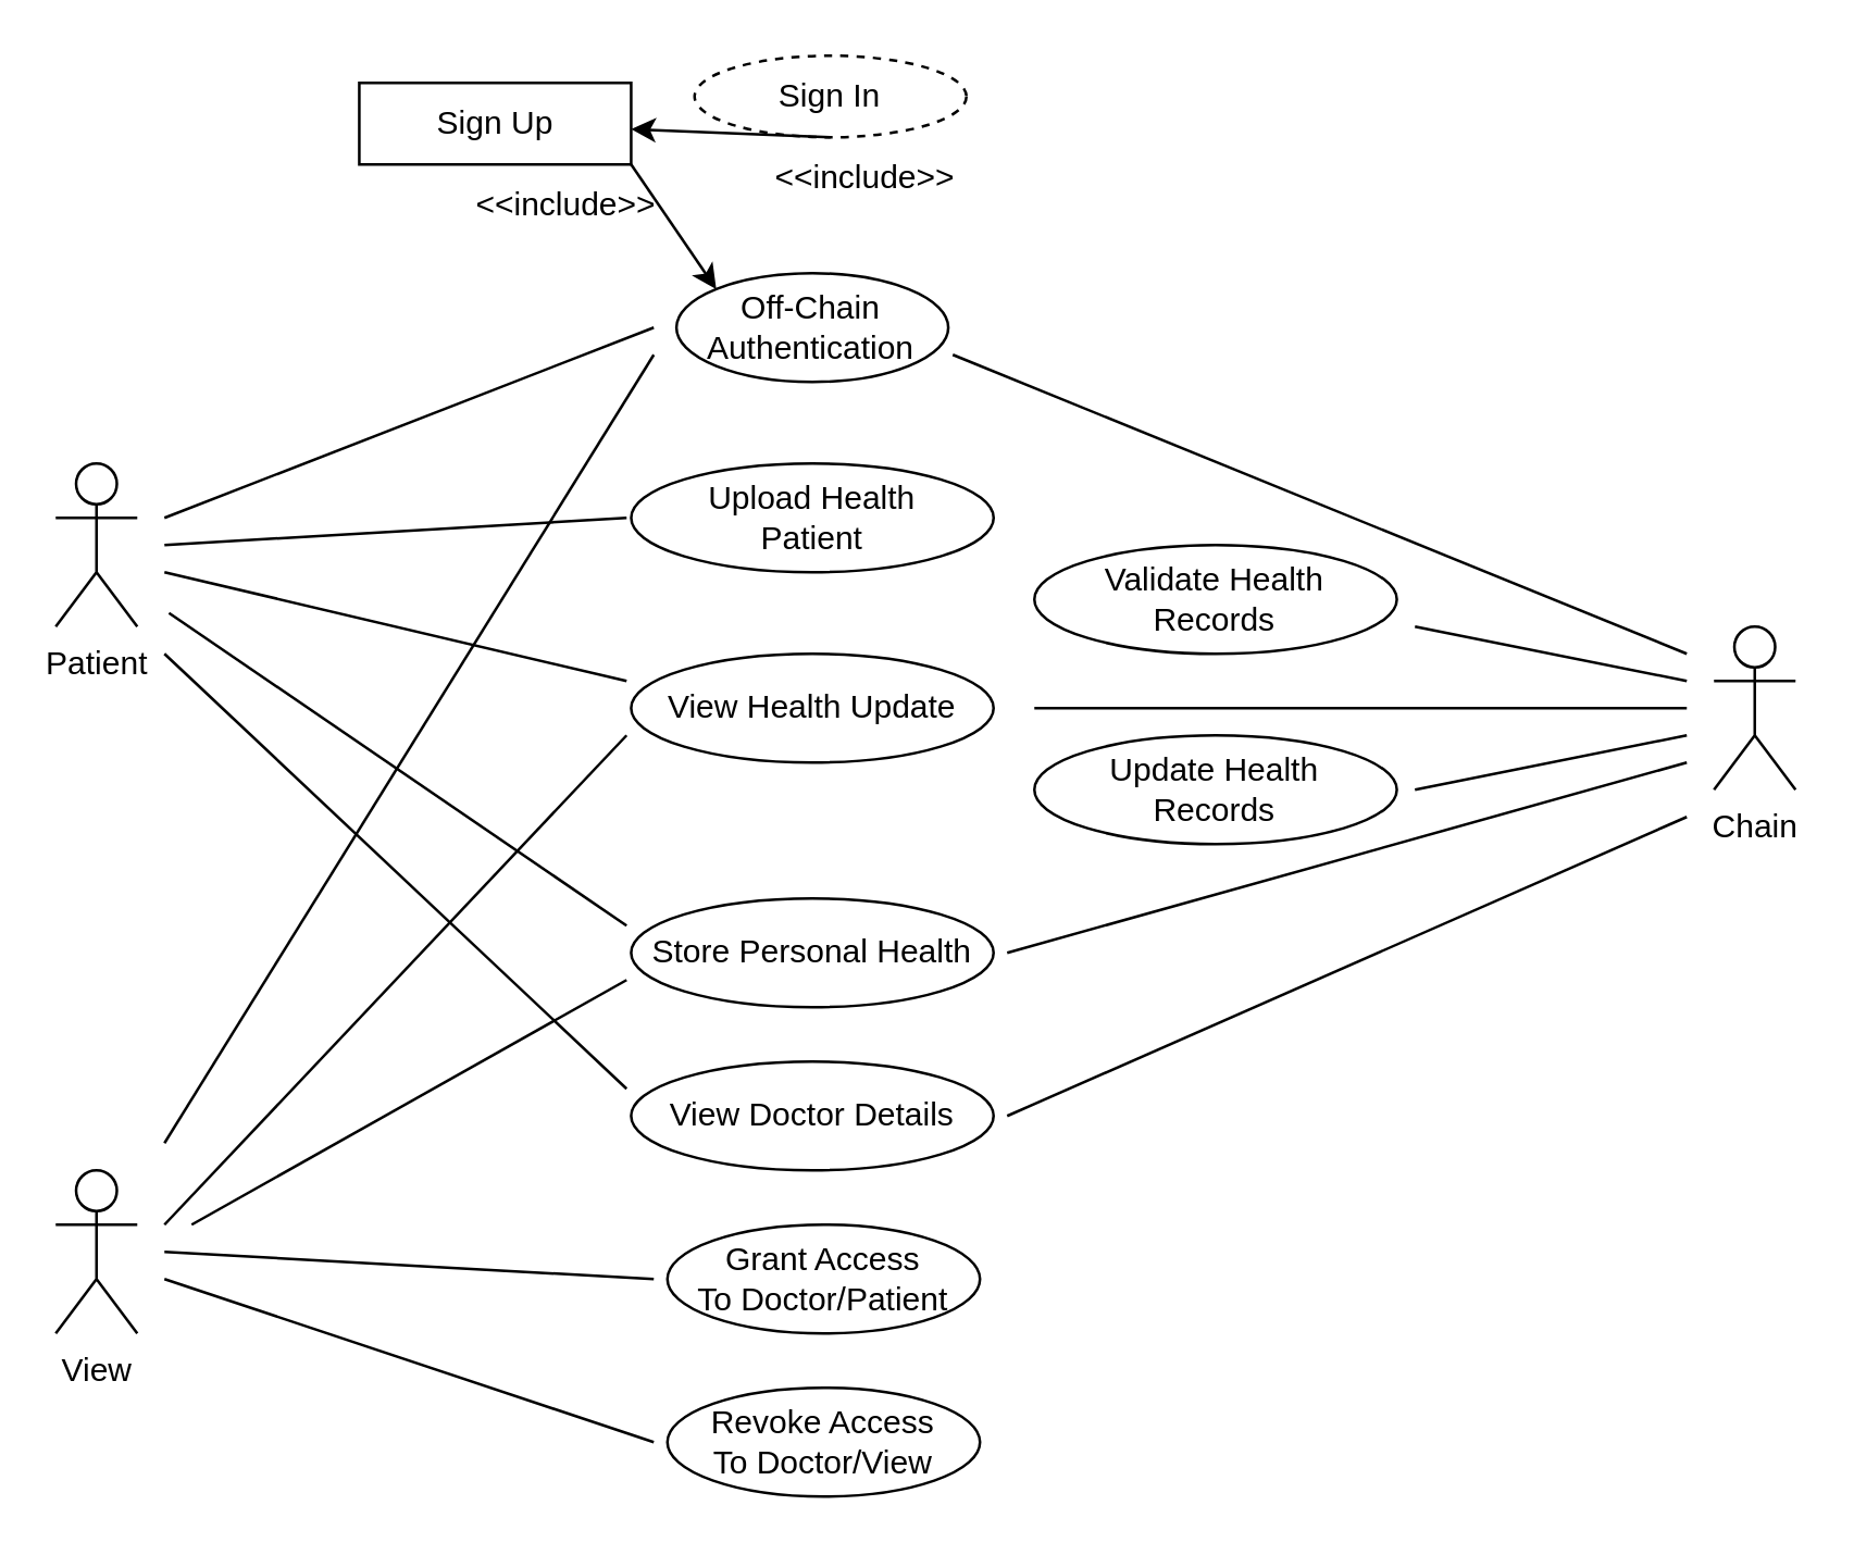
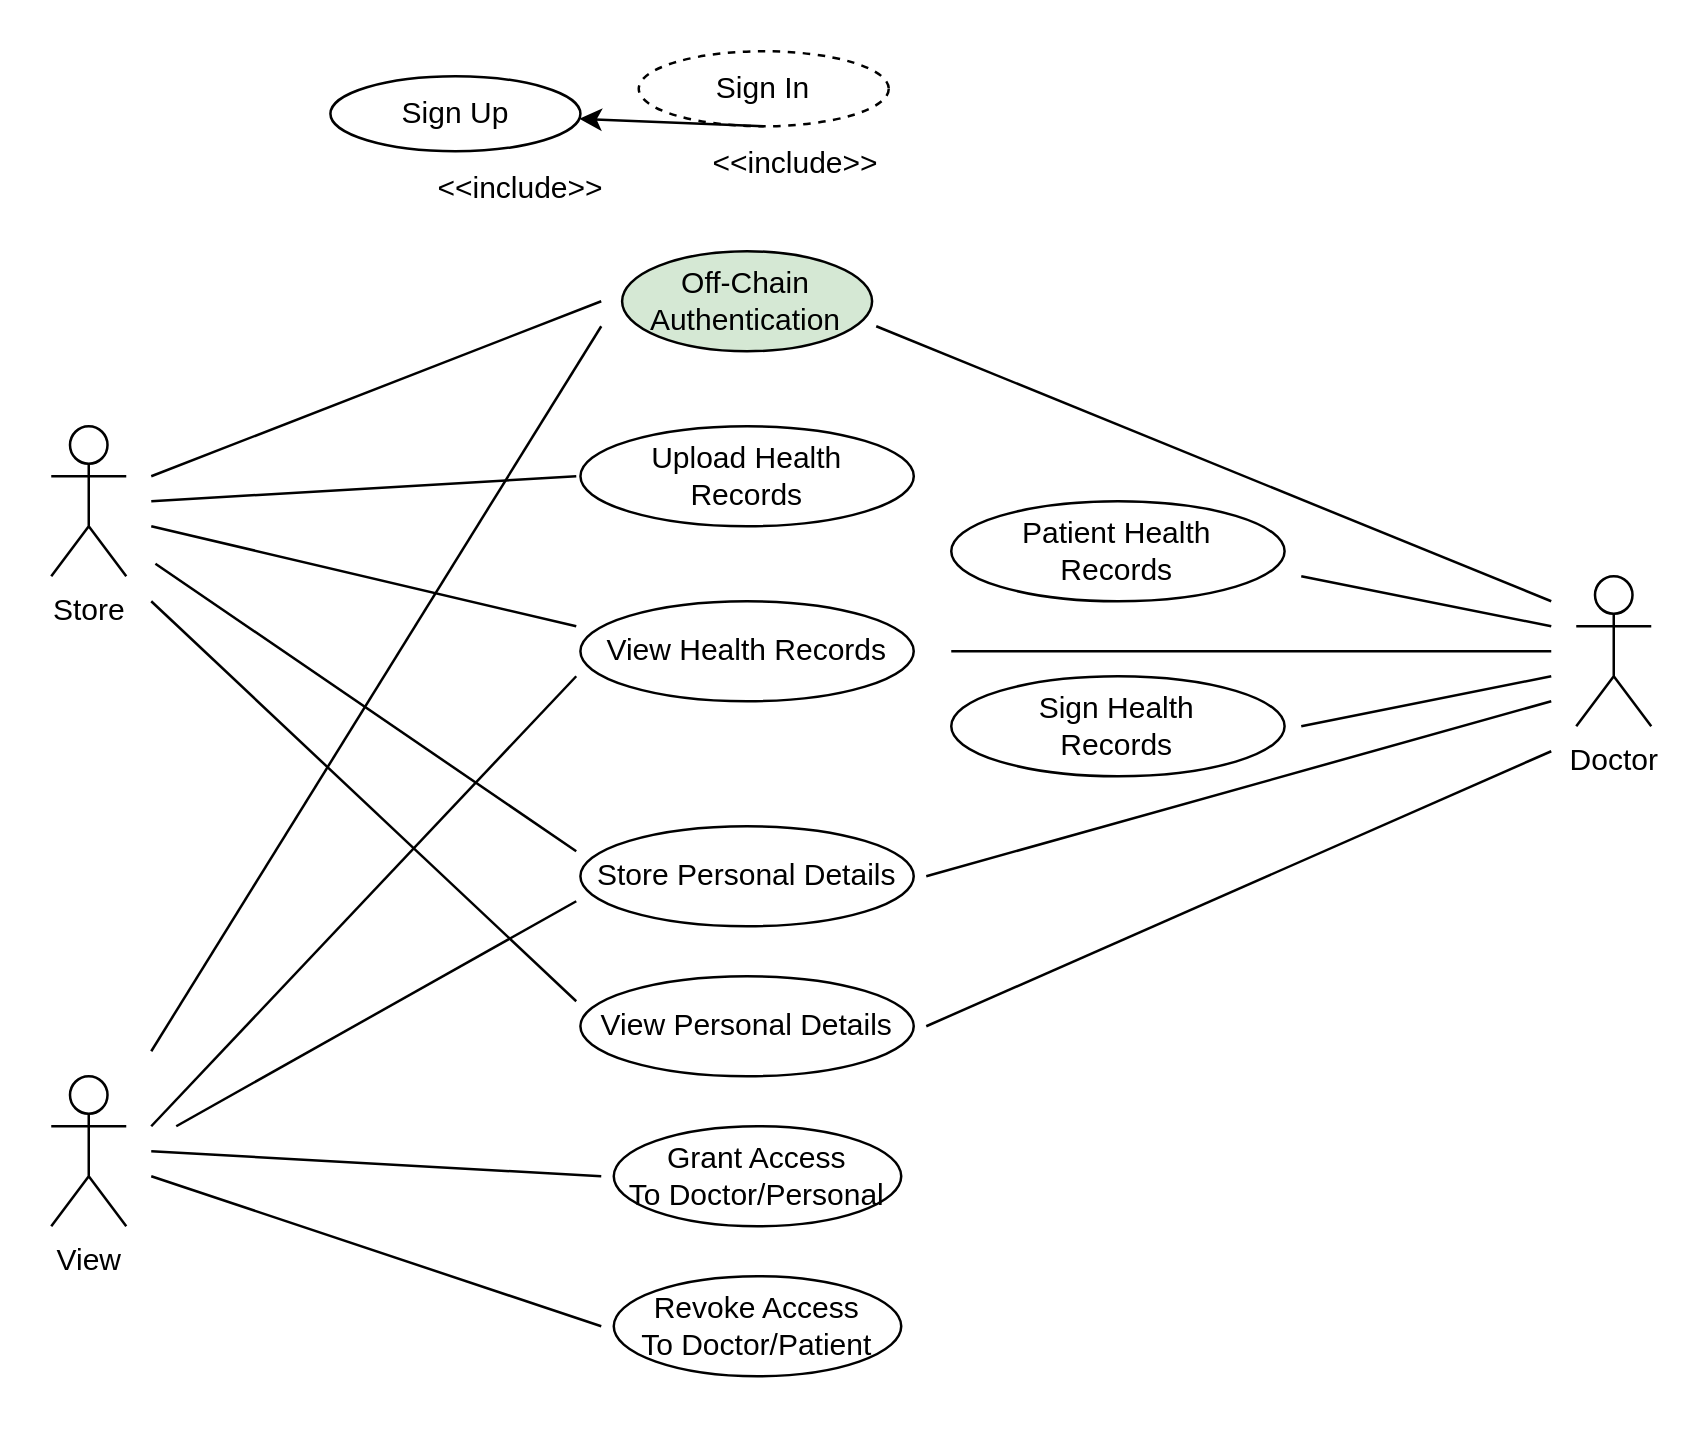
- <mxCell id="12" value="Sign Up" style="whiteSpace=wrap;html=1;rounded=0;" parent="1" vertex="1"><mxGeometry x="131.67" y="30" width="100" height="30" as="geometry" /></mxCell>
+ <mxCell id="12" value="Sign Up" style="ellipse;whiteSpace=wrap;html=1;" parent="1" vertex="1"><mxGeometry x="131.67" y="30" width="100" height="30" as="geometry" /></mxCell>
- <mxCell id="14" value="" style="endArrow=classic;html=1;rounded=0;exitX=1;exitY=1;exitDx=0;exitDy=0;entryX=0;entryY=0;entryDx=0;entryDy=0;" parent="1" source="12" target="5" edge="1"><mxGeometry width="50" height="50" relative="1" as="geometry"><mxPoint x="35" y="190" as="sourcePoint" /><mxPoint x="255" y="100" as="targetPoint" /></mxGeometry></mxCell>
- <mxCell id="5" value="Off-Chain&lt;br&gt;Authentication" style="ellipse;whiteSpace=wrap;html=1;" parent="1" vertex="1"><mxGeometry x="248.34" y="100" width="100" height="40" as="geometry" /></mxCell>
+ <mxCell id="5" value="Off-Chain&lt;br&gt;Authentication" style="ellipse;whiteSpace=wrap;html=1;fillColor=#d5e8d4;" parent="1" vertex="1"><mxGeometry x="248.34" y="100" width="100" height="40" as="geometry" /></mxCell>
- <mxCell id="3" value="Upload Health &lt;br&gt;Patient" style="ellipse;whiteSpace=wrap;html=1;" parent="1" vertex="1"><mxGeometry x="231.68" y="170" width="133.33" height="40" as="geometry" /></mxCell>
+ <mxCell id="3" value="Upload Health &lt;br&gt;Records" style="ellipse;whiteSpace=wrap;html=1;" parent="1" vertex="1"><mxGeometry x="231.68" y="170" width="133.33" height="40" as="geometry" /></mxCell>
- <mxCell id="22" value="Validate Health &lt;br&gt;Records" style="ellipse;whiteSpace=wrap;html=1;" parent="1" vertex="1"><mxGeometry x="380" y="200" width="133.33" height="40" as="geometry" /></mxCell>
+ <mxCell id="22" value="Patient Health &lt;br&gt;Records" style="ellipse;whiteSpace=wrap;html=1;" parent="1" vertex="1"><mxGeometry x="380" y="200" width="133.33" height="40" as="geometry" /></mxCell>
- <mxCell id="6" value="Patient" style="shape=umlActor;verticalLabelPosition=bottom;verticalAlign=top;html=1;outlineConnect=0;" parent="1" vertex="1"><mxGeometry x="20" y="170" width="30" height="60" as="geometry" /></mxCell>
+ <mxCell id="6" value="Store" style="shape=umlActor;verticalLabelPosition=bottom;verticalAlign=top;html=1;outlineConnect=0;" parent="1" vertex="1"><mxGeometry x="20" y="170" width="30" height="60" as="geometry" /></mxCell>
- <mxCell id="2" value="View Health Update" style="ellipse;whiteSpace=wrap;html=1;" parent="1" vertex="1"><mxGeometry x="231.67" y="240" width="133.33" height="40" as="geometry" /></mxCell>
+ <mxCell id="2" value="View Health Records" style="ellipse;whiteSpace=wrap;html=1;" parent="1" vertex="1"><mxGeometry x="231.67" y="240" width="133.33" height="40" as="geometry" /></mxCell>
- <mxCell id="24" value="Update Health &lt;br&gt;Records" style="ellipse;whiteSpace=wrap;html=1;" parent="1" vertex="1"><mxGeometry x="380" y="270" width="133.33" height="40" as="geometry" /></mxCell>
+ <mxCell id="24" value="Sign Health &lt;br&gt;Records" style="ellipse;whiteSpace=wrap;html=1;" parent="1" vertex="1"><mxGeometry x="380" y="270" width="133.33" height="40" as="geometry" /></mxCell>
- <mxCell id="7" value="Chain" style="shape=umlActor;verticalLabelPosition=bottom;verticalAlign=top;html=1;outlineConnect=0;" parent="1" vertex="1"><mxGeometry x="630" y="230" width="30" height="60" as="geometry" /></mxCell>
+ <mxCell id="7" value="Doctor" style="shape=umlActor;verticalLabelPosition=bottom;verticalAlign=top;html=1;outlineConnect=0;" parent="1" vertex="1"><mxGeometry x="630" y="230" width="30" height="60" as="geometry" /></mxCell>
- <mxCell id="28" value="Store Personal Health" style="ellipse;whiteSpace=wrap;html=1;" parent="1" vertex="1"><mxGeometry x="231.67" y="330" width="133.33" height="40" as="geometry" /></mxCell>
+ <mxCell id="28" value="Store Personal Details" style="ellipse;whiteSpace=wrap;html=1;" parent="1" vertex="1"><mxGeometry x="231.67" y="330" width="133.33" height="40" as="geometry" /></mxCell>
- <mxCell id="32" value="View Doctor Details" style="ellipse;whiteSpace=wrap;html=1;" parent="1" vertex="1"><mxGeometry x="231.67" y="390" width="133.33" height="40" as="geometry" /></mxCell>
+ <mxCell id="32" value="View Personal Details" style="ellipse;whiteSpace=wrap;html=1;" parent="1" vertex="1"><mxGeometry x="231.67" y="390" width="133.33" height="40" as="geometry" /></mxCell>
- <mxCell id="4" value="Grant Access&lt;br&gt;To Doctor/Patient" style="ellipse;whiteSpace=wrap;html=1;" parent="1" vertex="1"><mxGeometry x="245.01" y="450" width="114.99" height="40" as="geometry" /></mxCell>
+ <mxCell id="4" value="Grant Access&lt;br&gt;To Doctor/Personal" style="ellipse;whiteSpace=wrap;html=1;" parent="1" vertex="1"><mxGeometry x="245.01" y="450" width="114.99" height="40" as="geometry" /></mxCell>
- <mxCell id="35" value="Revoke Access&lt;br&gt;To Doctor/View" style="ellipse;whiteSpace=wrap;html=1;" vertex="1" parent="1"><mxGeometry x="245.01" y="510" width="114.99" height="40" as="geometry" /></mxCell>
+ <mxCell id="35" value="Revoke Access&lt;br&gt;To Doctor/Patient" style="ellipse;whiteSpace=wrap;html=1;" vertex="1" parent="1"><mxGeometry x="245.01" y="510" width="114.99" height="40" as="geometry" /></mxCell>
